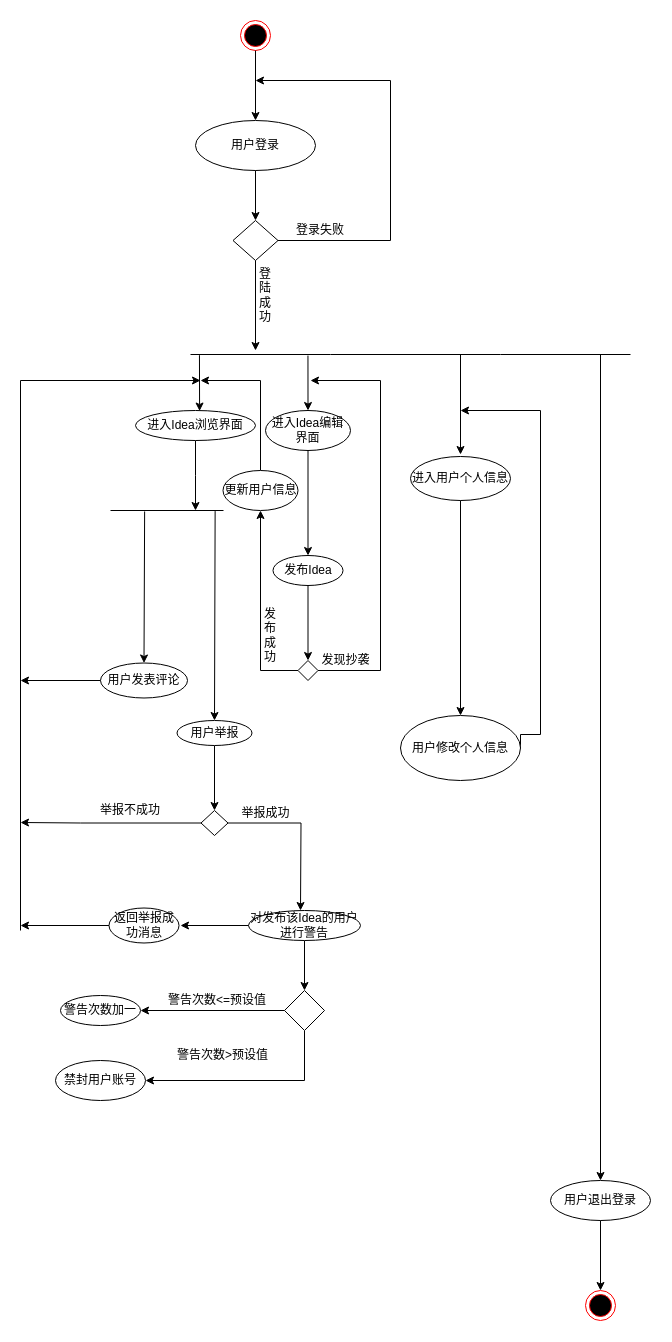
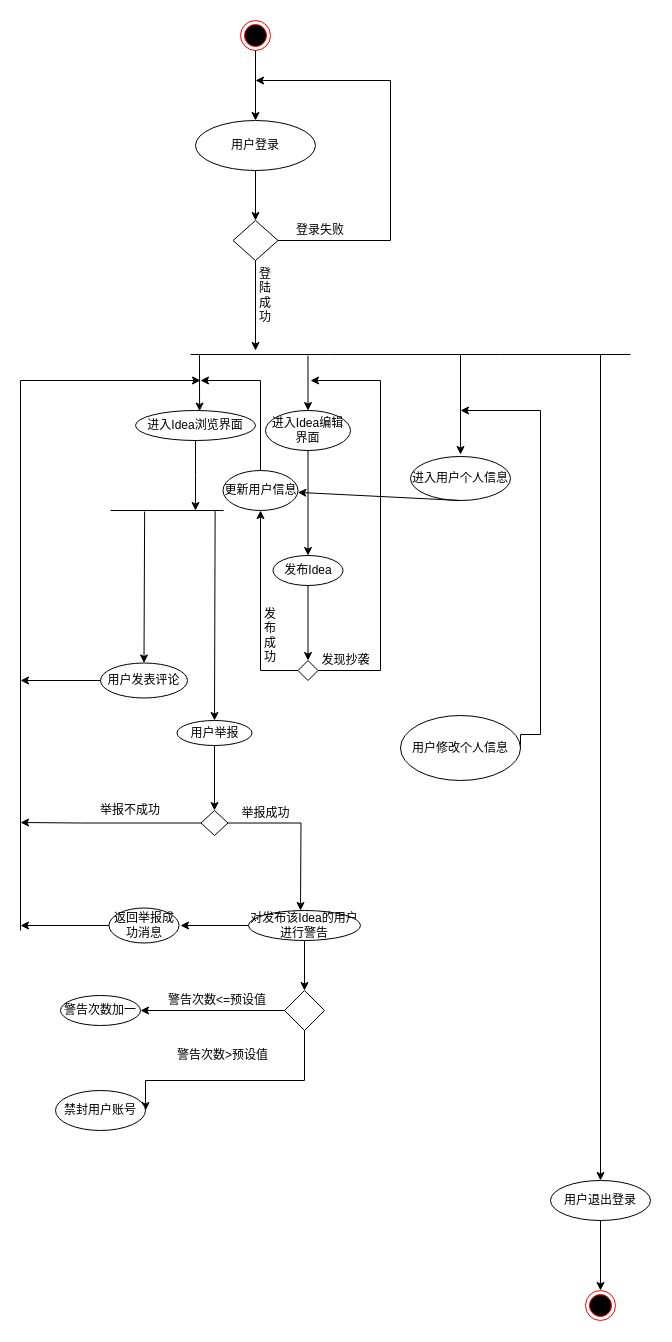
- <mxCell id="58" value="" style="endArrow=classic;html=1;exitX=0.5;exitY=1;exitDx=0;exitDy=0;entryX=0.5;entryY=0;entryDx=0;entryDy=0;" edge="1" parent="1" source="57" target="60"><mxGeometry width="50" height="50" relative="1" as="geometry"><mxPoint x="480" y="610" as="sourcePoint" /><mxPoint x="460" y="710" as="targetPoint" /></mxGeometry></mxCell>
+ <mxCell id="58" value="" style="endArrow=classic;html=1;exitX=0.5;exitY=1;exitDx=0;exitDy=0;" edge="1" parent="1" source="57" target="28"><mxGeometry width="50" height="50" relative="1" as="geometry"><mxPoint x="480" y="610" as="sourcePoint" /><mxPoint x="460" y="710" as="targetPoint" /></mxGeometry></mxCell>
- <mxCell id="53" value="禁封用户账号" style="ellipse;whiteSpace=wrap;html=1;" vertex="1" parent="1"><mxGeometry x="55" y="1060" width="90" height="40" as="geometry" /></mxCell>
+ <mxCell id="53" value="禁封用户账号" style="ellipse;whiteSpace=wrap;html=1;" vertex="1" parent="1"><mxGeometry x="55" y="1090" width="90" height="40" as="geometry" /></mxCell>
